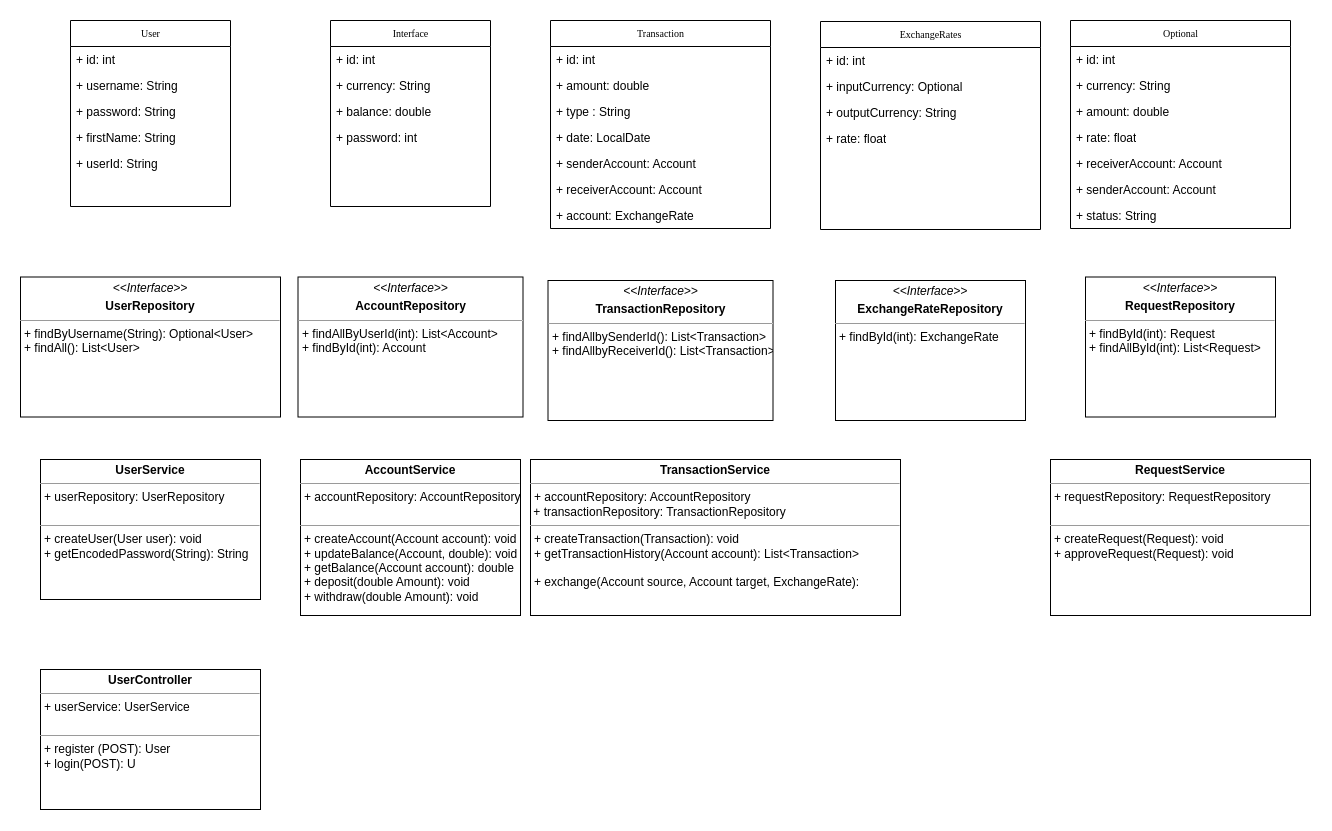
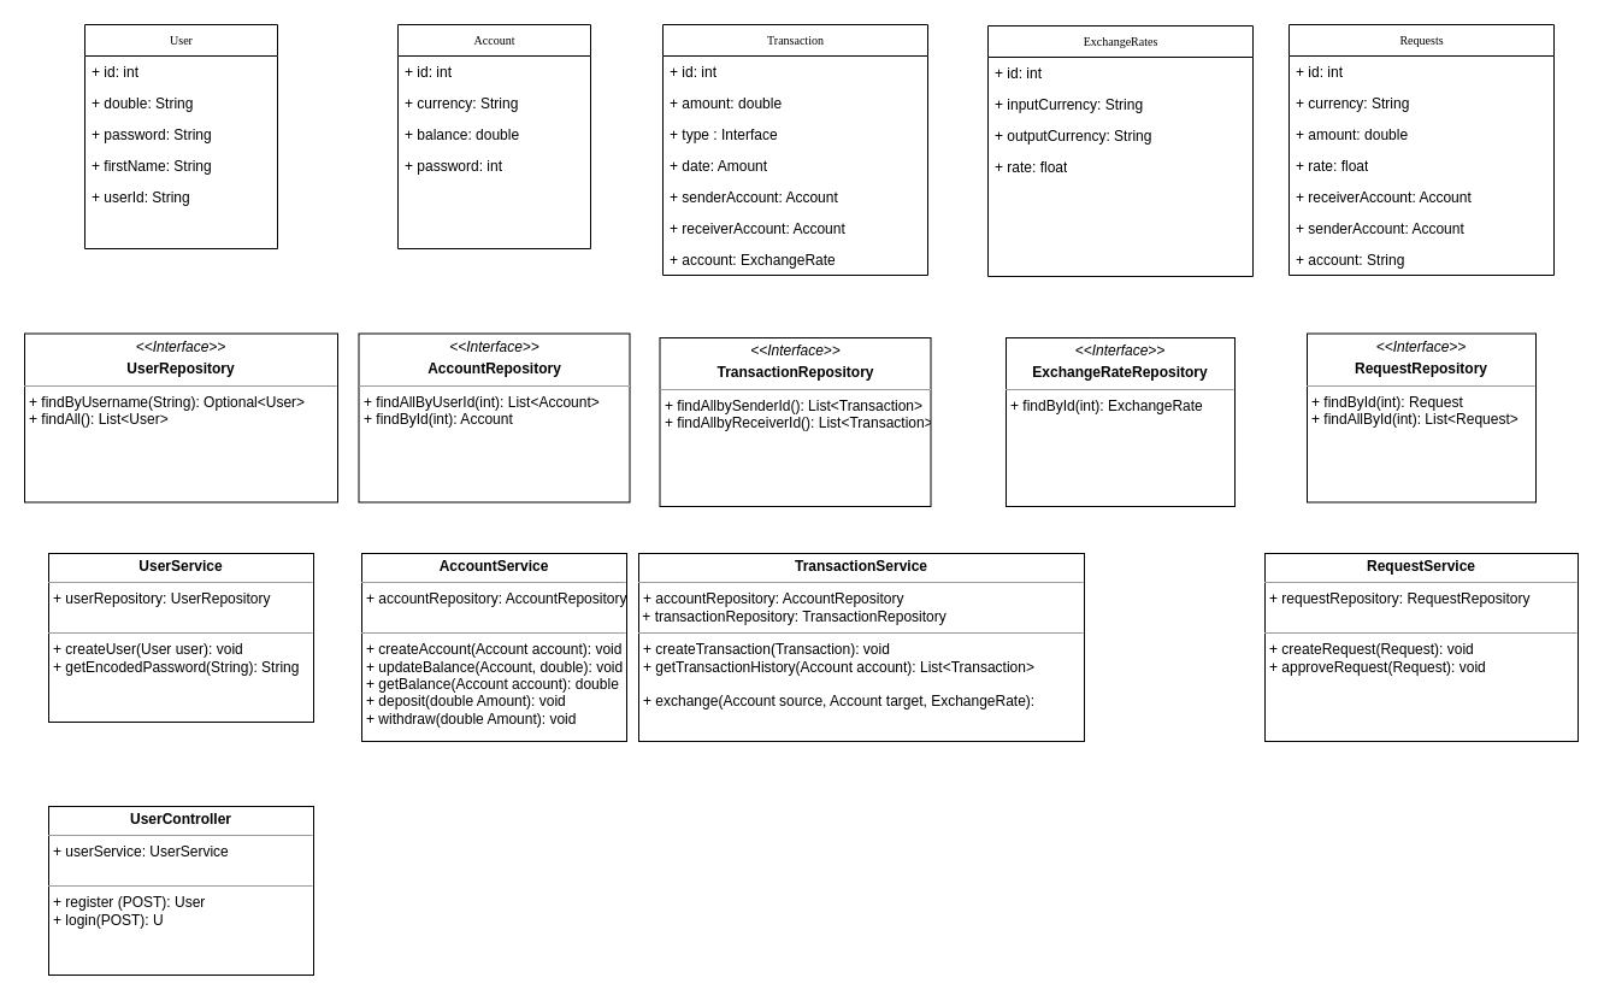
- <mxCell id="8" value="Interface" style="swimlane;html=1;fontStyle=0;childLayout=stackLayout;horizontal=1;startSize=26;fillColor=none;horizontalStack=0;resizeParent=1;resizeLast=0;collapsible=1;marginBottom=0;swimlaneFillColor=#ffffff;rounded=0;shadow=0;comic=0;labelBackgroundColor=none;strokeWidth=1;fontFamily=Verdana;fontSize=10;align=center;" parent="1" vertex="1"><mxGeometry x="330" y="20" width="160" height="186" as="geometry" /></mxCell>
+ <mxCell id="8" value="Account" style="swimlane;html=1;fontStyle=0;childLayout=stackLayout;horizontal=1;startSize=26;fillColor=none;horizontalStack=0;resizeParent=1;resizeLast=0;collapsible=1;marginBottom=0;swimlaneFillColor=#ffffff;rounded=0;shadow=0;comic=0;labelBackgroundColor=none;strokeWidth=1;fontFamily=Verdana;fontSize=10;align=center;" parent="1" vertex="1"><mxGeometry x="330" y="20" width="160" height="186" as="geometry" /></mxCell>
- <mxCell id="32" value="Optional" style="swimlane;html=1;fontStyle=0;childLayout=stackLayout;horizontal=1;startSize=26;fillColor=none;horizontalStack=0;resizeParent=1;resizeLast=0;collapsible=1;marginBottom=0;swimlaneFillColor=#ffffff;rounded=0;shadow=0;comic=0;labelBackgroundColor=none;strokeWidth=1;fontFamily=Verdana;fontSize=10;align=center;" parent="1" vertex="1"><mxGeometry x="1070" y="20" width="220" height="208" as="geometry" /></mxCell>
+ <mxCell id="32" value="Requests" style="swimlane;html=1;fontStyle=0;childLayout=stackLayout;horizontal=1;startSize=26;fillColor=none;horizontalStack=0;resizeParent=1;resizeLast=0;collapsible=1;marginBottom=0;swimlaneFillColor=#ffffff;rounded=0;shadow=0;comic=0;labelBackgroundColor=none;strokeWidth=1;fontFamily=Verdana;fontSize=10;align=center;" parent="1" vertex="1"><mxGeometry x="1070" y="20" width="220" height="208" as="geometry" /></mxCell>
- <mxCell id="4" value="+ username: String" style="text;html=1;strokeColor=none;fillColor=none;align=left;verticalAlign=top;spacingLeft=4;spacingRight=4;whiteSpace=wrap;overflow=hidden;rotatable=0;points=[[0,0.5],[1,0.5]];portConstraint=eastwest;" parent="2" vertex="1"><mxGeometry y="52" width="160" height="26" as="geometry" /></mxCell>
+ <mxCell id="4" value="+ double: String" style="text;html=1;strokeColor=none;fillColor=none;align=left;verticalAlign=top;spacingLeft=4;spacingRight=4;whiteSpace=wrap;overflow=hidden;rotatable=0;points=[[0,0.5],[1,0.5]];portConstraint=eastwest;" parent="2" vertex="1"><mxGeometry y="52" width="160" height="26" as="geometry" /></mxCell>
- <mxCell id="23" value="+ inputCurrency: Optional" style="text;html=1;strokeColor=none;fillColor=none;align=left;verticalAlign=top;spacingLeft=4;spacingRight=4;whiteSpace=wrap;overflow=hidden;rotatable=0;points=[[0,0.5],[1,0.5]];portConstraint=eastwest;" parent="21" vertex="1"><mxGeometry y="52" width="220" height="26" as="geometry" /></mxCell>
+ <mxCell id="23" value="+ inputCurrency: String" style="text;html=1;strokeColor=none;fillColor=none;align=left;verticalAlign=top;spacingLeft=4;spacingRight=4;whiteSpace=wrap;overflow=hidden;rotatable=0;points=[[0,0.5],[1,0.5]];portConstraint=eastwest;" parent="21" vertex="1"><mxGeometry y="52" width="220" height="26" as="geometry" /></mxCell>
- <mxCell id="16" value="+ type : String" style="text;html=1;strokeColor=none;fillColor=none;align=left;verticalAlign=top;spacingLeft=4;spacingRight=4;whiteSpace=wrap;overflow=hidden;rotatable=0;points=[[0,0.5],[1,0.5]];portConstraint=eastwest;" parent="13" vertex="1"><mxGeometry y="78" width="220" height="26" as="geometry" /></mxCell>
+ <mxCell id="16" value="+ type : Interface" style="text;html=1;strokeColor=none;fillColor=none;align=left;verticalAlign=top;spacingLeft=4;spacingRight=4;whiteSpace=wrap;overflow=hidden;rotatable=0;points=[[0,0.5],[1,0.5]];portConstraint=eastwest;" parent="13" vertex="1"><mxGeometry y="78" width="220" height="26" as="geometry" /></mxCell>
- <mxCell id="17" value="+ date: LocalDate" style="text;html=1;strokeColor=none;fillColor=none;align=left;verticalAlign=top;spacingLeft=4;spacingRight=4;whiteSpace=wrap;overflow=hidden;rotatable=0;points=[[0,0.5],[1,0.5]];portConstraint=eastwest;" parent="13" vertex="1"><mxGeometry y="104" width="220" height="26" as="geometry" /></mxCell>
+ <mxCell id="17" value="+ date: Amount" style="text;html=1;strokeColor=none;fillColor=none;align=left;verticalAlign=top;spacingLeft=4;spacingRight=4;whiteSpace=wrap;overflow=hidden;rotatable=0;points=[[0,0.5],[1,0.5]];portConstraint=eastwest;" parent="13" vertex="1"><mxGeometry y="104" width="220" height="26" as="geometry" /></mxCell>
- <mxCell id="39" value="+ status: String" style="text;html=1;strokeColor=none;fillColor=none;align=left;verticalAlign=top;spacingLeft=4;spacingRight=4;whiteSpace=wrap;overflow=hidden;rotatable=0;points=[[0,0.5],[1,0.5]];portConstraint=eastwest;" parent="32" vertex="1"><mxGeometry y="182" width="220" height="26" as="geometry" /></mxCell>
+ <mxCell id="39" value="+ account: String" style="text;html=1;strokeColor=none;fillColor=none;align=left;verticalAlign=top;spacingLeft=4;spacingRight=4;whiteSpace=wrap;overflow=hidden;rotatable=0;points=[[0,0.5],[1,0.5]];portConstraint=eastwest;" parent="32" vertex="1"><mxGeometry y="182" width="220" height="26" as="geometry" /></mxCell>
